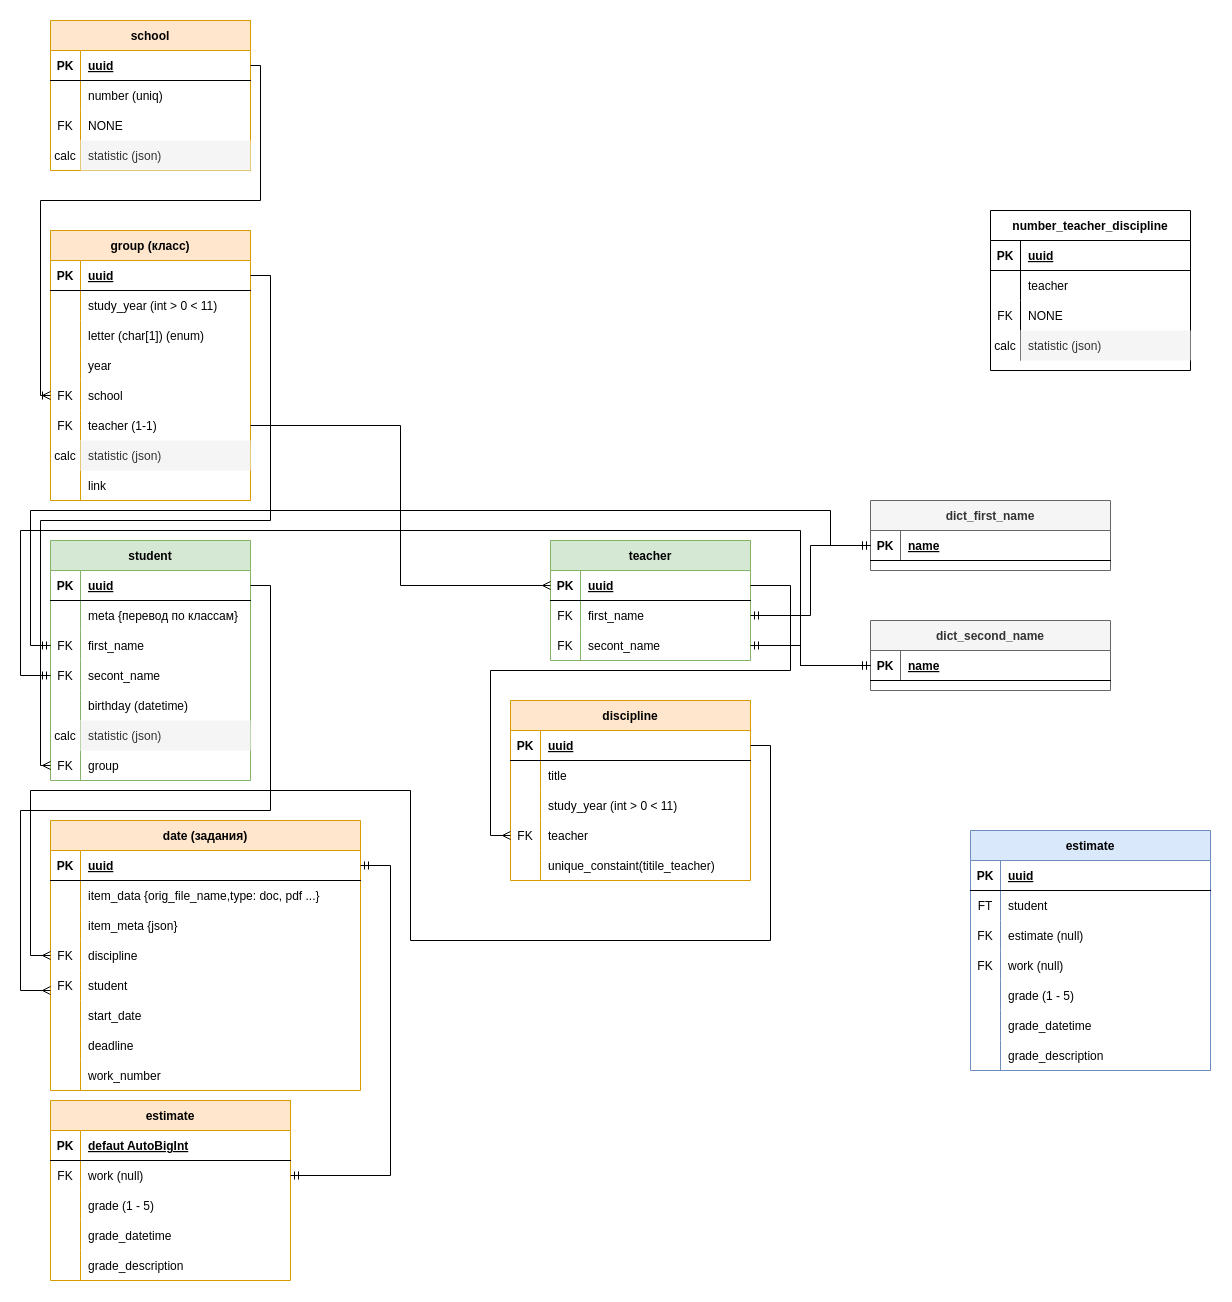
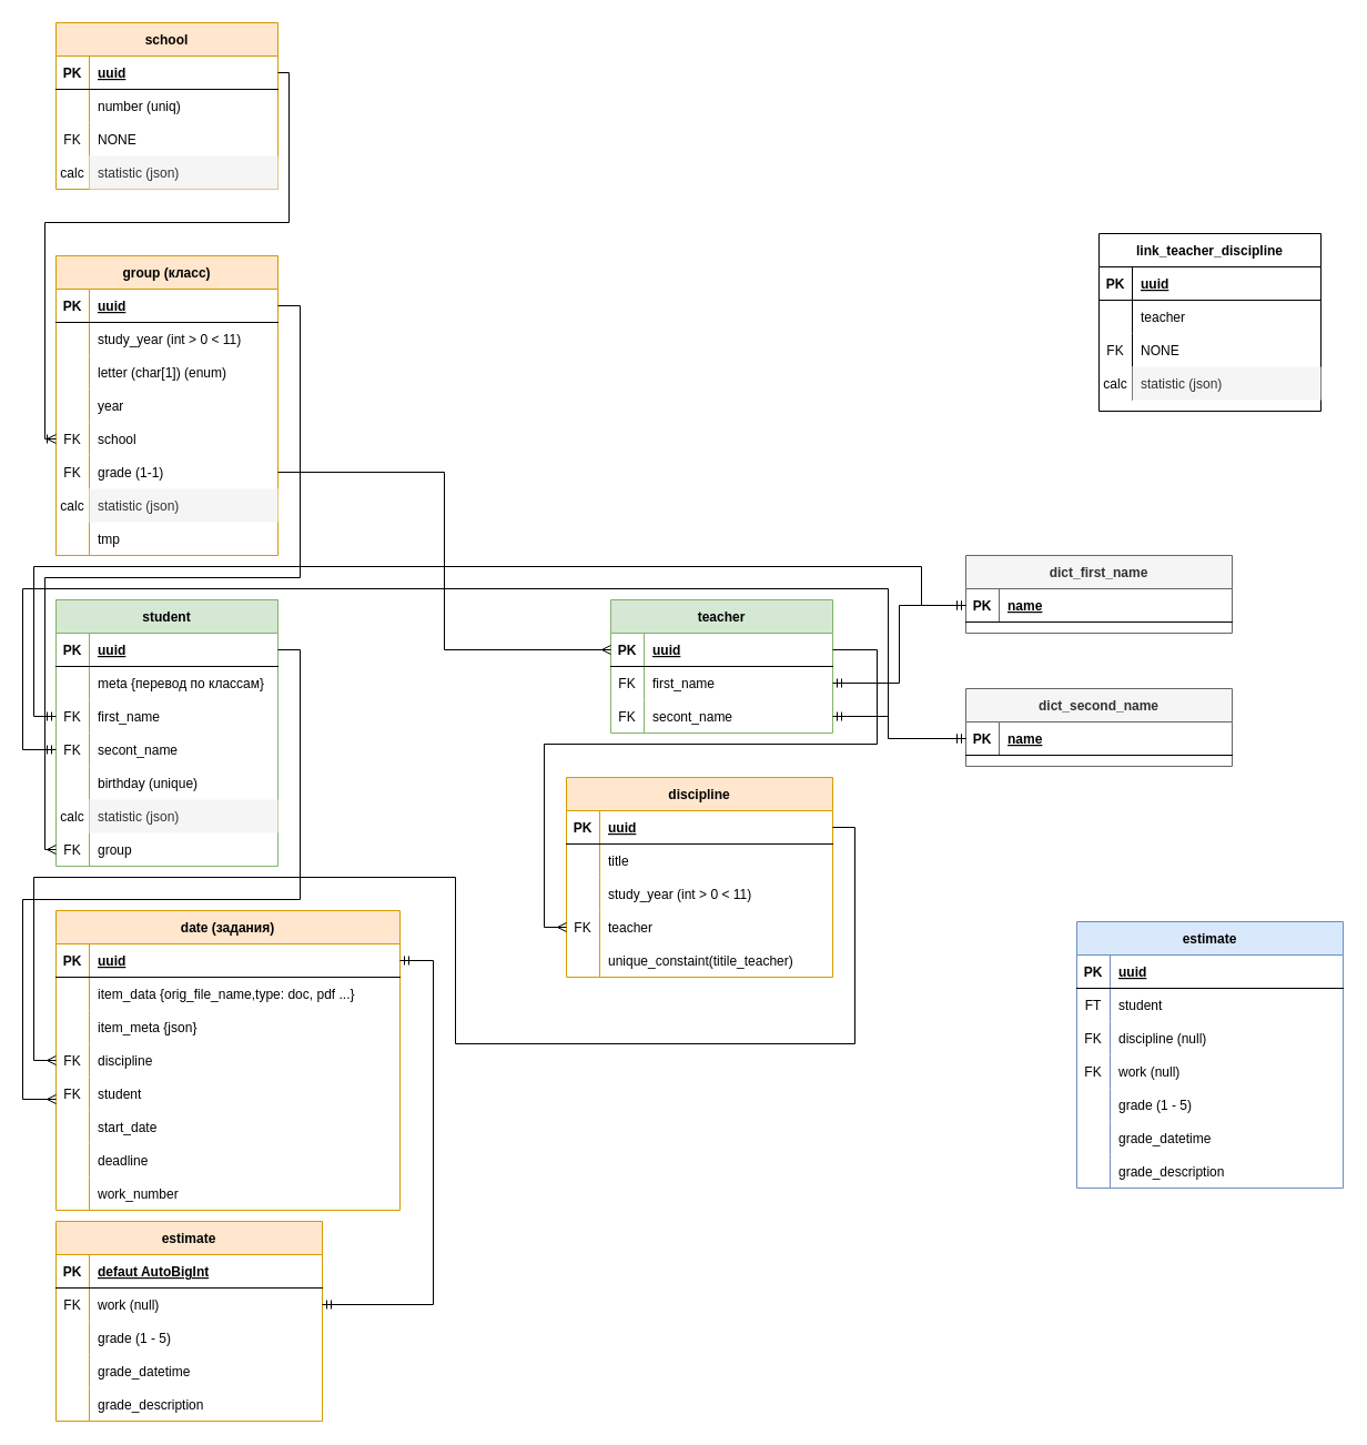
- <mxCell id="96" value="number_teacher_discipline" style="shape=table;startSize=30;container=1;collapsible=1;childLayout=tableLayout;fixedRows=1;rowLines=0;fontStyle=1;align=center;resizeLast=1;" parent="1" vertex="1"><mxGeometry x="990" y="210" width="200" height="160" as="geometry" /></mxCell>
+ <mxCell id="96" value="link_teacher_discipline" style="shape=table;startSize=30;container=1;collapsible=1;childLayout=tableLayout;fixedRows=1;rowLines=0;fontStyle=1;align=center;resizeLast=1;" parent="1" vertex="1"><mxGeometry x="990" y="210" width="200" height="160" as="geometry" /></mxCell>
- <mxCell id="33" value="teacher (1-1)" style="shape=partialRectangle;connectable=0;fillColor=none;top=0;left=0;bottom=0;right=0;align=left;spacingLeft=6;overflow=hidden;" parent="31" vertex="1"><mxGeometry x="30" width="170" height="30" as="geometry"><mxRectangle width="170" height="30" as="alternateBounds" /></mxGeometry></mxCell>
+ <mxCell id="33" value="grade (1-1)" style="shape=partialRectangle;connectable=0;fillColor=none;top=0;left=0;bottom=0;right=0;align=left;spacingLeft=6;overflow=hidden;" parent="31" vertex="1"><mxGeometry x="30" width="170" height="30" as="geometry"><mxRectangle width="170" height="30" as="alternateBounds" /></mxGeometry></mxCell>
- <mxCell id="39" value="link" style="shape=partialRectangle;connectable=0;fillColor=none;top=0;left=0;bottom=0;right=0;align=left;spacingLeft=6;overflow=hidden;" parent="37" vertex="1"><mxGeometry x="30" width="170" height="30" as="geometry"><mxRectangle width="170" height="30" as="alternateBounds" /></mxGeometry></mxCell>
+ <mxCell id="39" value="tmp" style="shape=partialRectangle;connectable=0;fillColor=none;top=0;left=0;bottom=0;right=0;align=left;spacingLeft=6;overflow=hidden;" parent="37" vertex="1"><mxGeometry x="30" width="170" height="30" as="geometry"><mxRectangle width="170" height="30" as="alternateBounds" /></mxGeometry></mxCell>
- <mxCell id="65" value="birthday (datetime)" style="shape=partialRectangle;connectable=0;fillColor=none;top=0;left=0;bottom=0;right=0;align=left;spacingLeft=6;overflow=hidden;" parent="63" vertex="1"><mxGeometry x="30" width="170" height="30" as="geometry"><mxRectangle width="170" height="30" as="alternateBounds" /></mxGeometry></mxCell>
+ <mxCell id="65" value="birthday (unique)" style="shape=partialRectangle;connectable=0;fillColor=none;top=0;left=0;bottom=0;right=0;align=left;spacingLeft=6;overflow=hidden;" parent="63" vertex="1"><mxGeometry x="30" width="170" height="30" as="geometry"><mxRectangle width="170" height="30" as="alternateBounds" /></mxGeometry></mxCell>
- <mxCell id="118" value="estimate (null)" style="shape=partialRectangle;connectable=0;fillColor=none;top=0;left=0;bottom=0;right=0;align=left;spacingLeft=6;overflow=hidden;" parent="116" vertex="1"><mxGeometry x="30" width="210" height="30" as="geometry"><mxRectangle width="210" height="30" as="alternateBounds" /></mxGeometry></mxCell>
+ <mxCell id="118" value="discipline (null)" style="shape=partialRectangle;connectable=0;fillColor=none;top=0;left=0;bottom=0;right=0;align=left;spacingLeft=6;overflow=hidden;" parent="116" vertex="1"><mxGeometry x="30" width="210" height="30" as="geometry"><mxRectangle width="210" height="30" as="alternateBounds" /></mxGeometry></mxCell>
